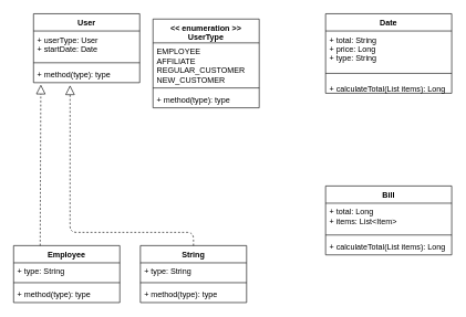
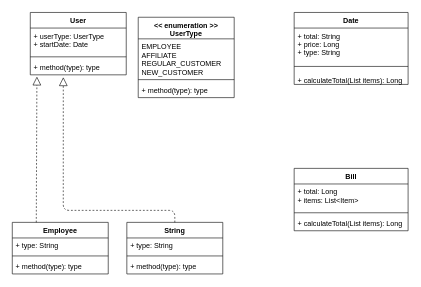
- <mxCell id="3" value="+ userType: User&#10;+ startDate: Date" style="text;strokeColor=none;fillColor=none;align=left;verticalAlign=top;spacingLeft=4;spacingRight=4;overflow=hidden;rotatable=0;points=[[0,0.5],[1,0.5]];portConstraint=eastwest;" parent="2" vertex="1"><mxGeometry y="26" width="160" height="44" as="geometry" /></mxCell>
+ <mxCell id="3" value="+ userType: UserType&#10;+ startDate: Date" style="text;strokeColor=none;fillColor=none;align=left;verticalAlign=top;spacingLeft=4;spacingRight=4;overflow=hidden;rotatable=0;points=[[0,0.5],[1,0.5]];portConstraint=eastwest;" parent="2" vertex="1"><mxGeometry y="26" width="160" height="44" as="geometry" /></mxCell>
